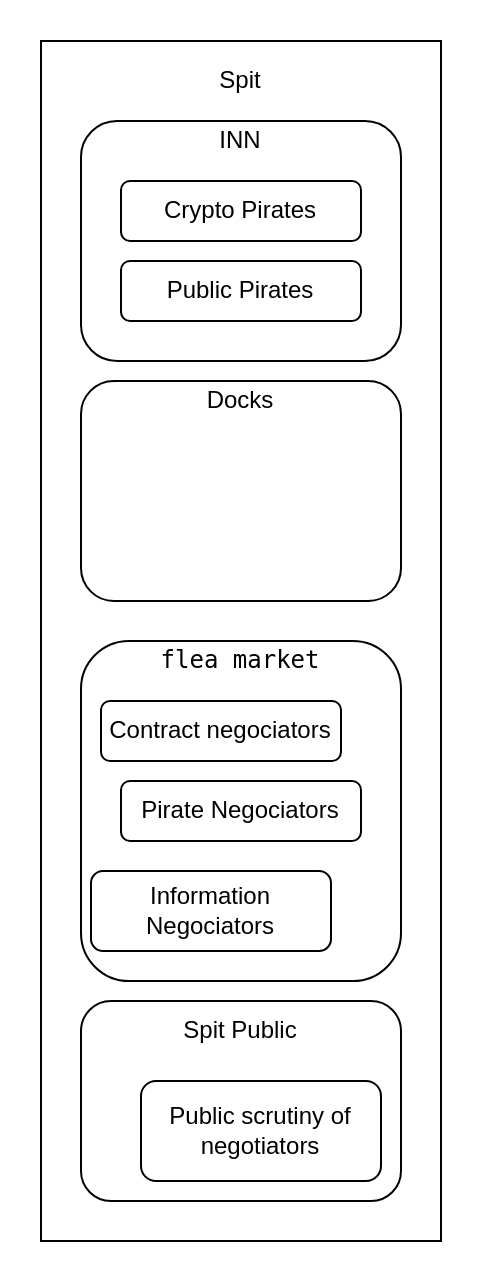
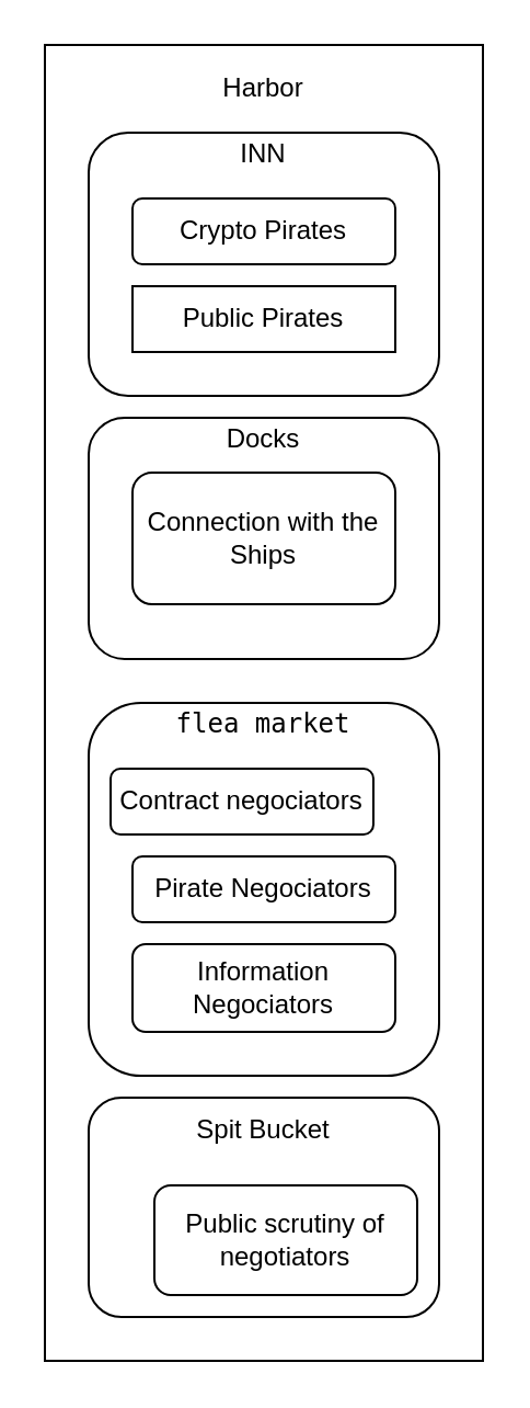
- <mxCell id="3" value="Spit" style="text;html=1;strokeColor=none;fillColor=none;align=center;verticalAlign=middle;whiteSpace=wrap;rounded=0;" vertex="1" parent="1"><mxGeometry x="100" y="30" width="40" height="20" as="geometry" /></mxCell>
+ <mxCell id="3" value="Harbor" style="text;html=1;strokeColor=none;fillColor=none;align=center;verticalAlign=middle;whiteSpace=wrap;rounded=0;" vertex="1" parent="1"><mxGeometry x="100" y="30" width="40" height="20" as="geometry" /></mxCell>
- <mxCell id="13" value="Public Pirates" style="rounded=1;whiteSpace=wrap;html=1;" vertex="1" parent="1"><mxGeometry x="60" y="130" width="120" height="30" as="geometry" /></mxCell>
+ <mxCell id="13" value="Public Pirates" style="whiteSpace=wrap;html=1;rounded=0;" vertex="1" parent="1"><mxGeometry x="60" y="130" width="120" height="30" as="geometry" /></mxCell>
+ <mxCell id="14" value="Connection with the Ships" style="rounded=1;whiteSpace=wrap;html=1;" vertex="1" parent="1"><mxGeometry x="60" y="215" width="120" height="60" as="geometry" /></mxCell>
- <mxCell id="16" value="Information Negociators" style="rounded=1;whiteSpace=wrap;html=1;" vertex="1" parent="1"><mxGeometry x="45" y="435" width="120" height="40" as="geometry" /></mxCell>
+ <mxCell id="16" value="Information Negociators" style="rounded=1;whiteSpace=wrap;html=1;" vertex="1" parent="1"><mxGeometry x="60" y="430" width="120" height="40" as="geometry" /></mxCell>
- <mxCell id="11" value="Spit Public" style="text;html=1;strokeColor=none;fillColor=none;align=center;verticalAlign=middle;whiteSpace=wrap;rounded=0;" vertex="1" parent="1"><mxGeometry x="85" y="505" width="70" height="20" as="geometry" /></mxCell>
+ <mxCell id="11" value="Spit Bucket" style="text;html=1;strokeColor=none;fillColor=none;align=center;verticalAlign=middle;whiteSpace=wrap;rounded=0;" vertex="1" parent="1"><mxGeometry x="85" y="505" width="70" height="20" as="geometry" /></mxCell>
